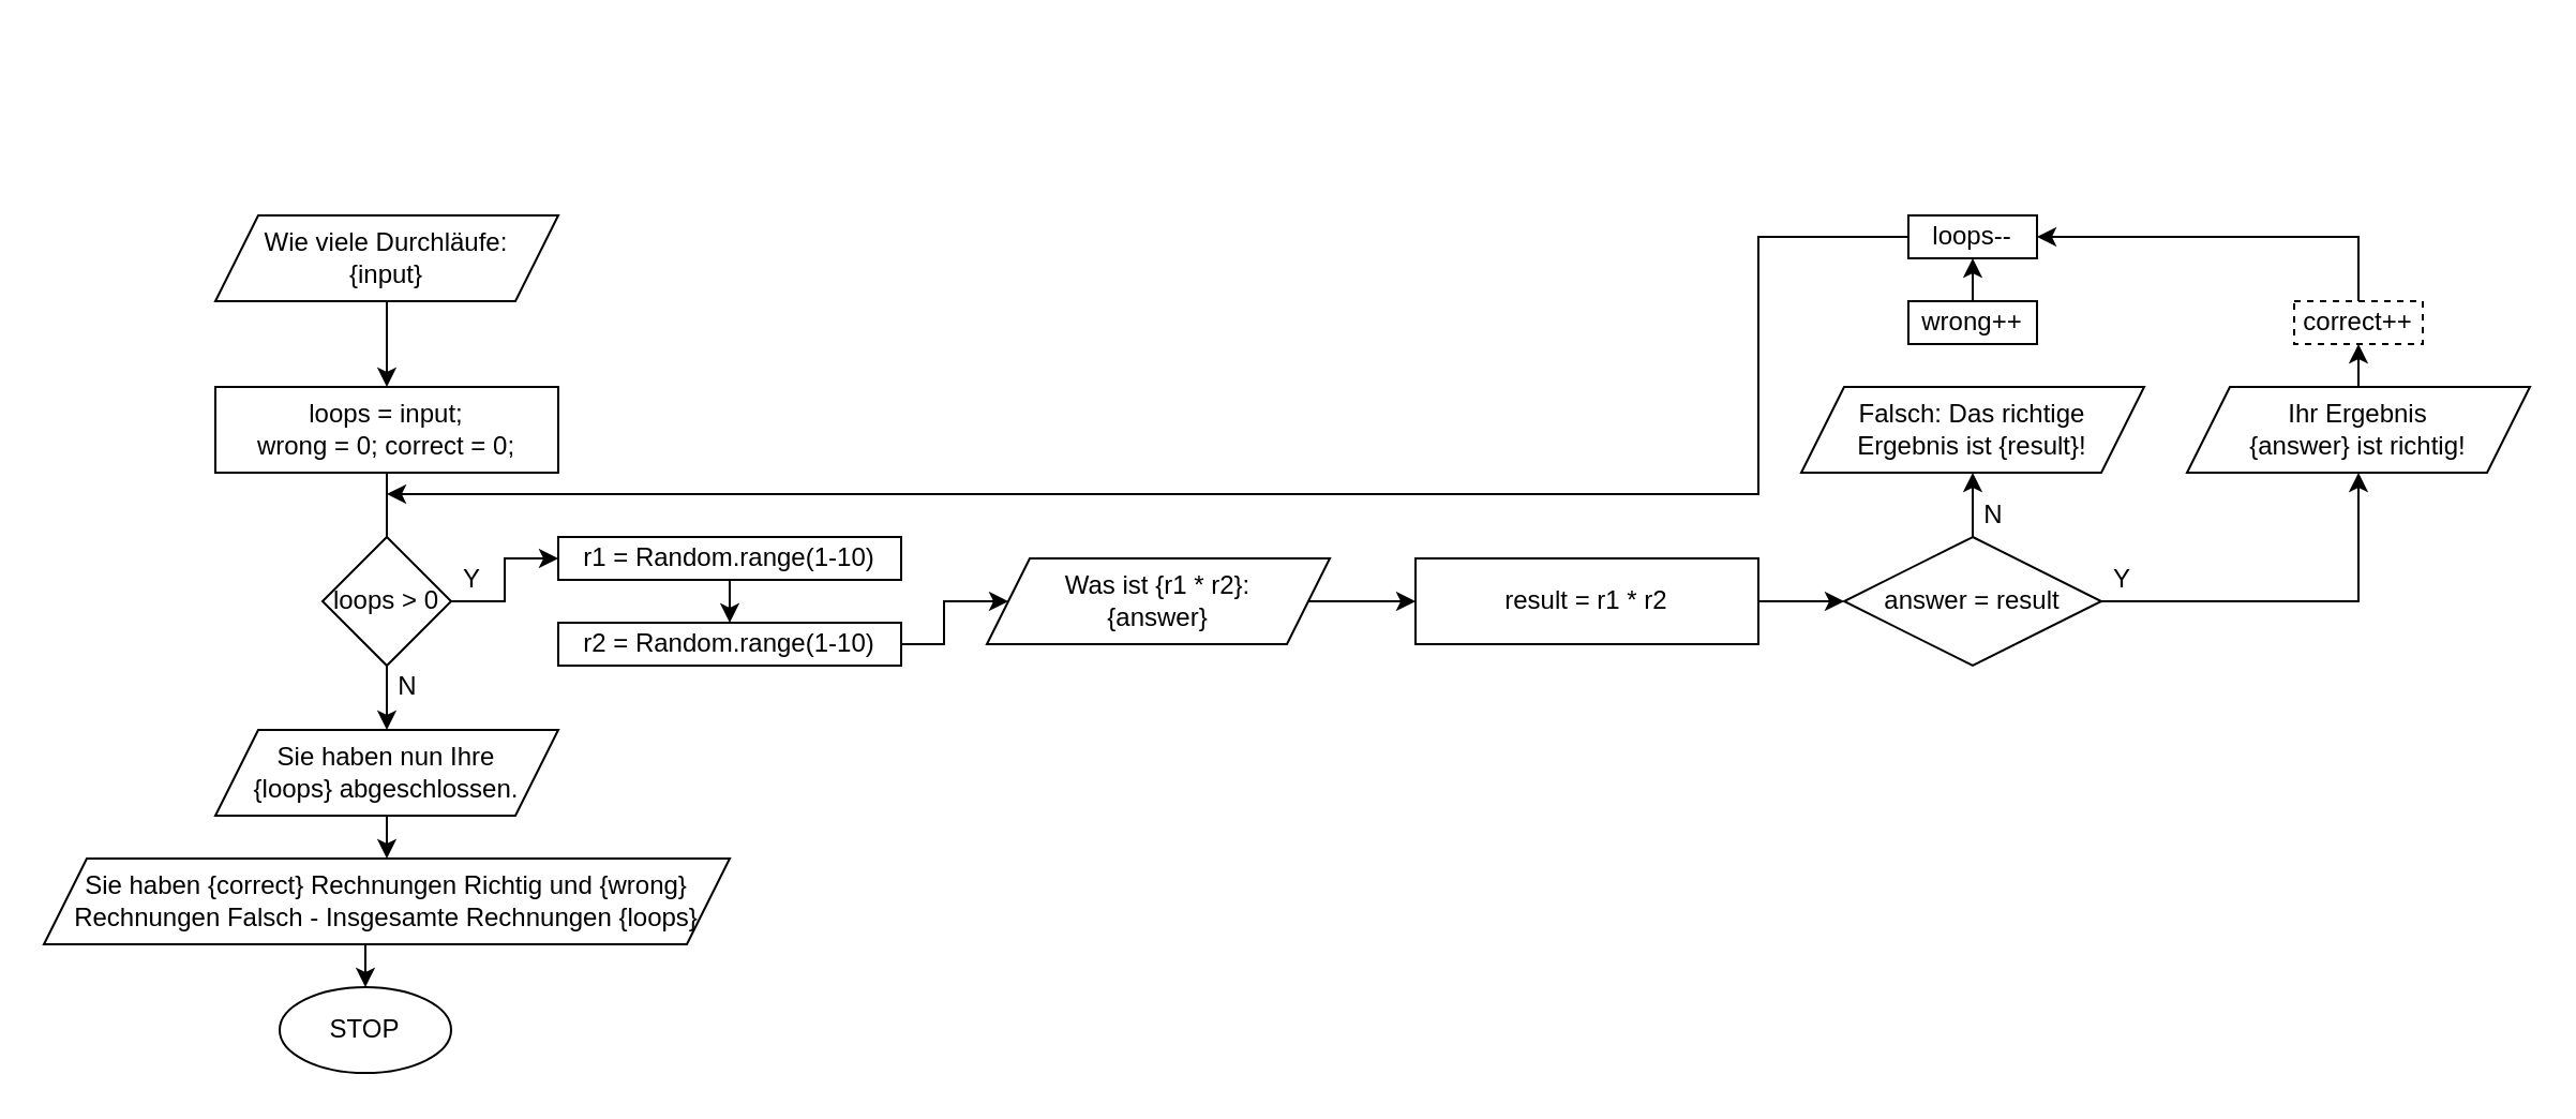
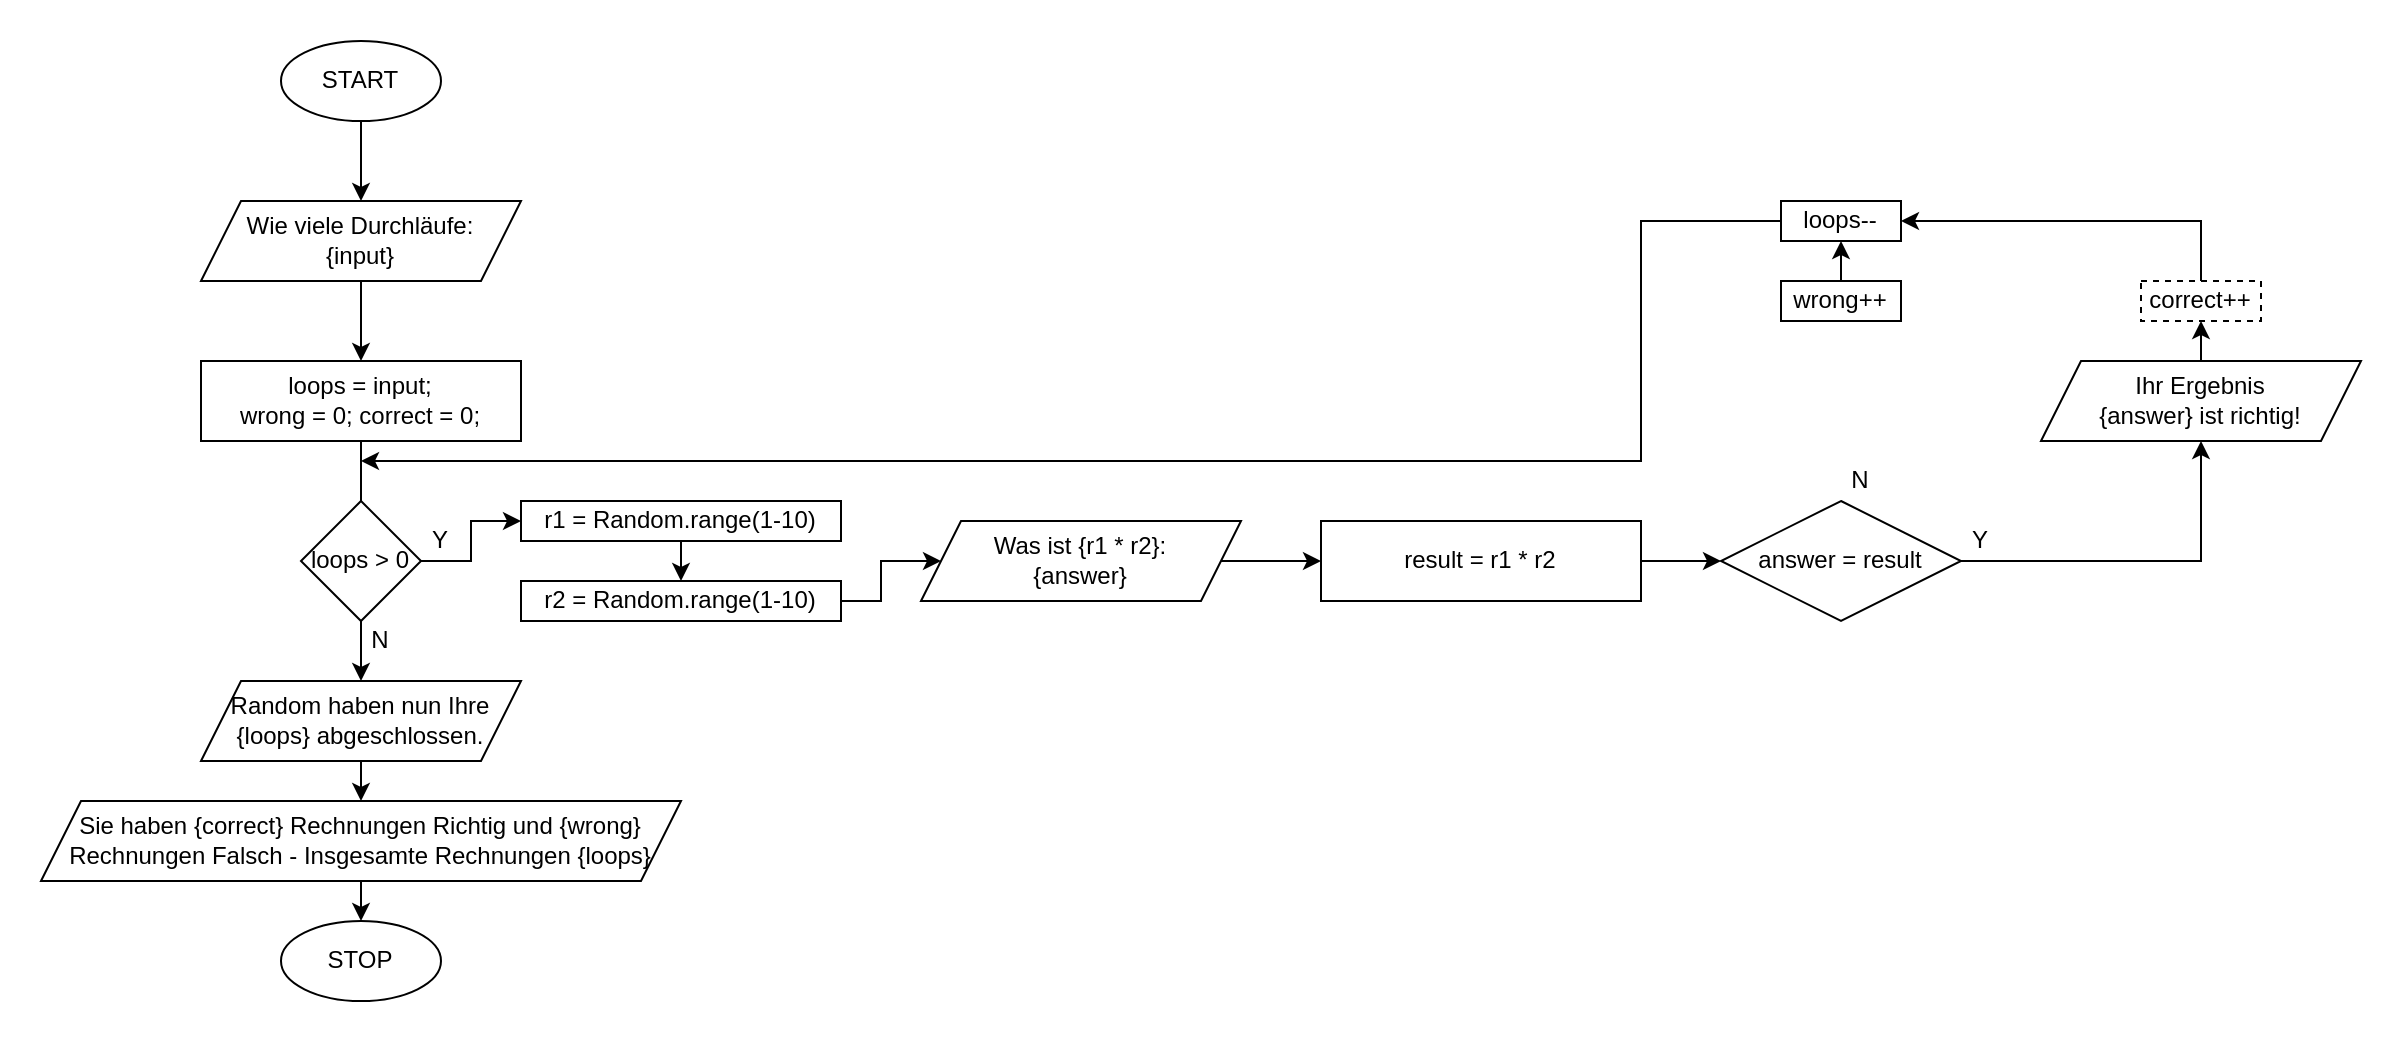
+ <mxCell id="3" value="START" style="ellipse;whiteSpace=wrap;html=1;" vertex="1" parent="1"><mxGeometry x="140" y="20" width="80" height="40" as="geometry" /></mxCell>
+ <mxCell id="2" style="edgeStyle=orthogonalEdgeStyle;rounded=0;orthogonalLoop=1;jettySize=auto;html=1;exitX=0.5;exitY=1;exitDx=0;exitDy=0;entryX=0.5;entryY=0;entryDx=0;entryDy=0;" edge="1" parent="1" source="3" target="5"><mxGeometry relative="1" as="geometry" /></mxCell>
- <mxCell id="23" value="Falsch: Das richtige&lt;div&gt;Ergebnis ist {result}!&lt;/div&gt;" style="shape=parallelogram;perimeter=parallelogramPerimeter;whiteSpace=wrap;html=1;fixedSize=1;" vertex="1" parent="1"><mxGeometry x="840" y="180" width="160" height="40" as="geometry" /></mxCell>
- <mxCell id="20" style="edgeStyle=orthogonalEdgeStyle;rounded=0;orthogonalLoop=1;jettySize=auto;html=1;exitX=0.5;exitY=0;exitDx=0;exitDy=0;entryX=0.5;entryY=1;entryDx=0;entryDy=0;" edge="1" parent="1" source="22" target="23"><mxGeometry relative="1" as="geometry" /></mxCell>
- <mxCell id="37" value="Sie haben nun Ihre&lt;div&gt;{loops} abgeschlossen.&lt;/div&gt;" style="shape=parallelogram;perimeter=parallelogramPerimeter;whiteSpace=wrap;html=1;fixedSize=1;" vertex="1" parent="1"><mxGeometry x="100" y="340" width="160" height="40" as="geometry" /></mxCell>
+ <mxCell id="37" value="Random haben nun Ihre&lt;div&gt;{loops} abgeschlossen.&lt;/div&gt;" style="shape=parallelogram;perimeter=parallelogramPerimeter;whiteSpace=wrap;html=1;fixedSize=1;" vertex="1" parent="1"><mxGeometry x="100" y="340" width="160" height="40" as="geometry" /></mxCell>
- <mxCell id="9" value="STOP" style="ellipse;whiteSpace=wrap;html=1;" vertex="1" parent="1"><mxGeometry x="130" y="460" width="80" height="40" as="geometry" /></mxCell>
+ <mxCell id="9" value="STOP" style="ellipse;whiteSpace=wrap;html=1;" vertex="1" parent="1"><mxGeometry x="140" y="460" width="80" height="40" as="geometry" /></mxCell>
